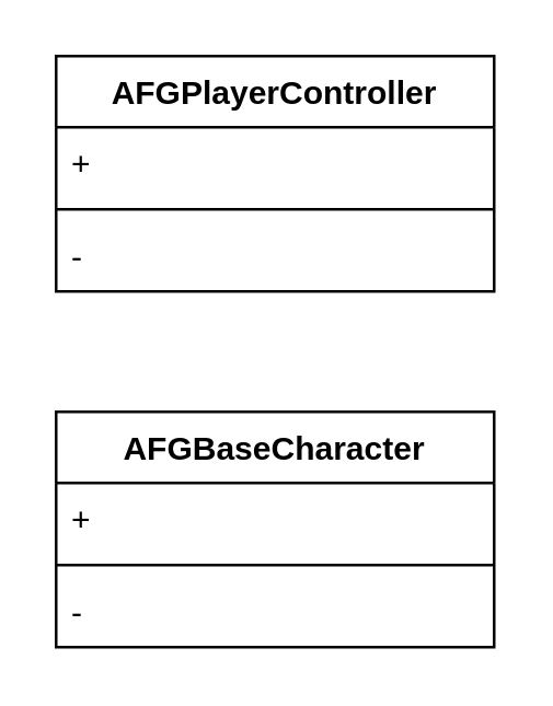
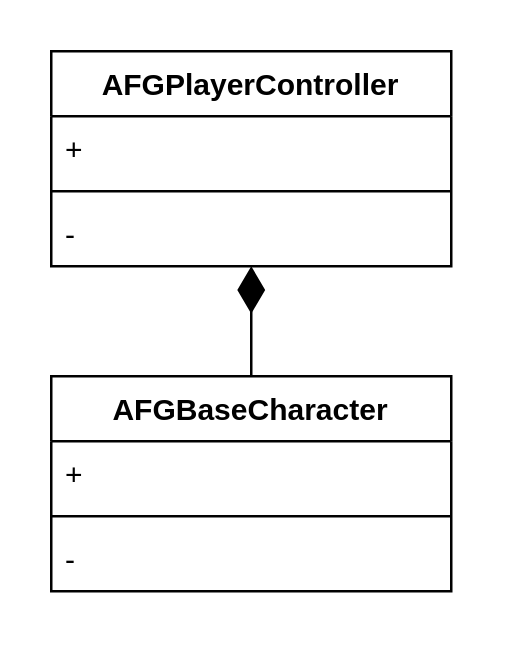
+ <mxCell id="6" style="edgeStyle=orthogonalEdgeStyle;rounded=0;orthogonalLoop=1;jettySize=auto;html=1;entryX=0.5;entryY=1;entryDx=0;entryDy=0;endArrow=diamondThin;endFill=1;startSize=9;endSize=16;" parent="1" source="7" target="2" edge="1"><mxGeometry relative="1" as="geometry" /></mxCell>
